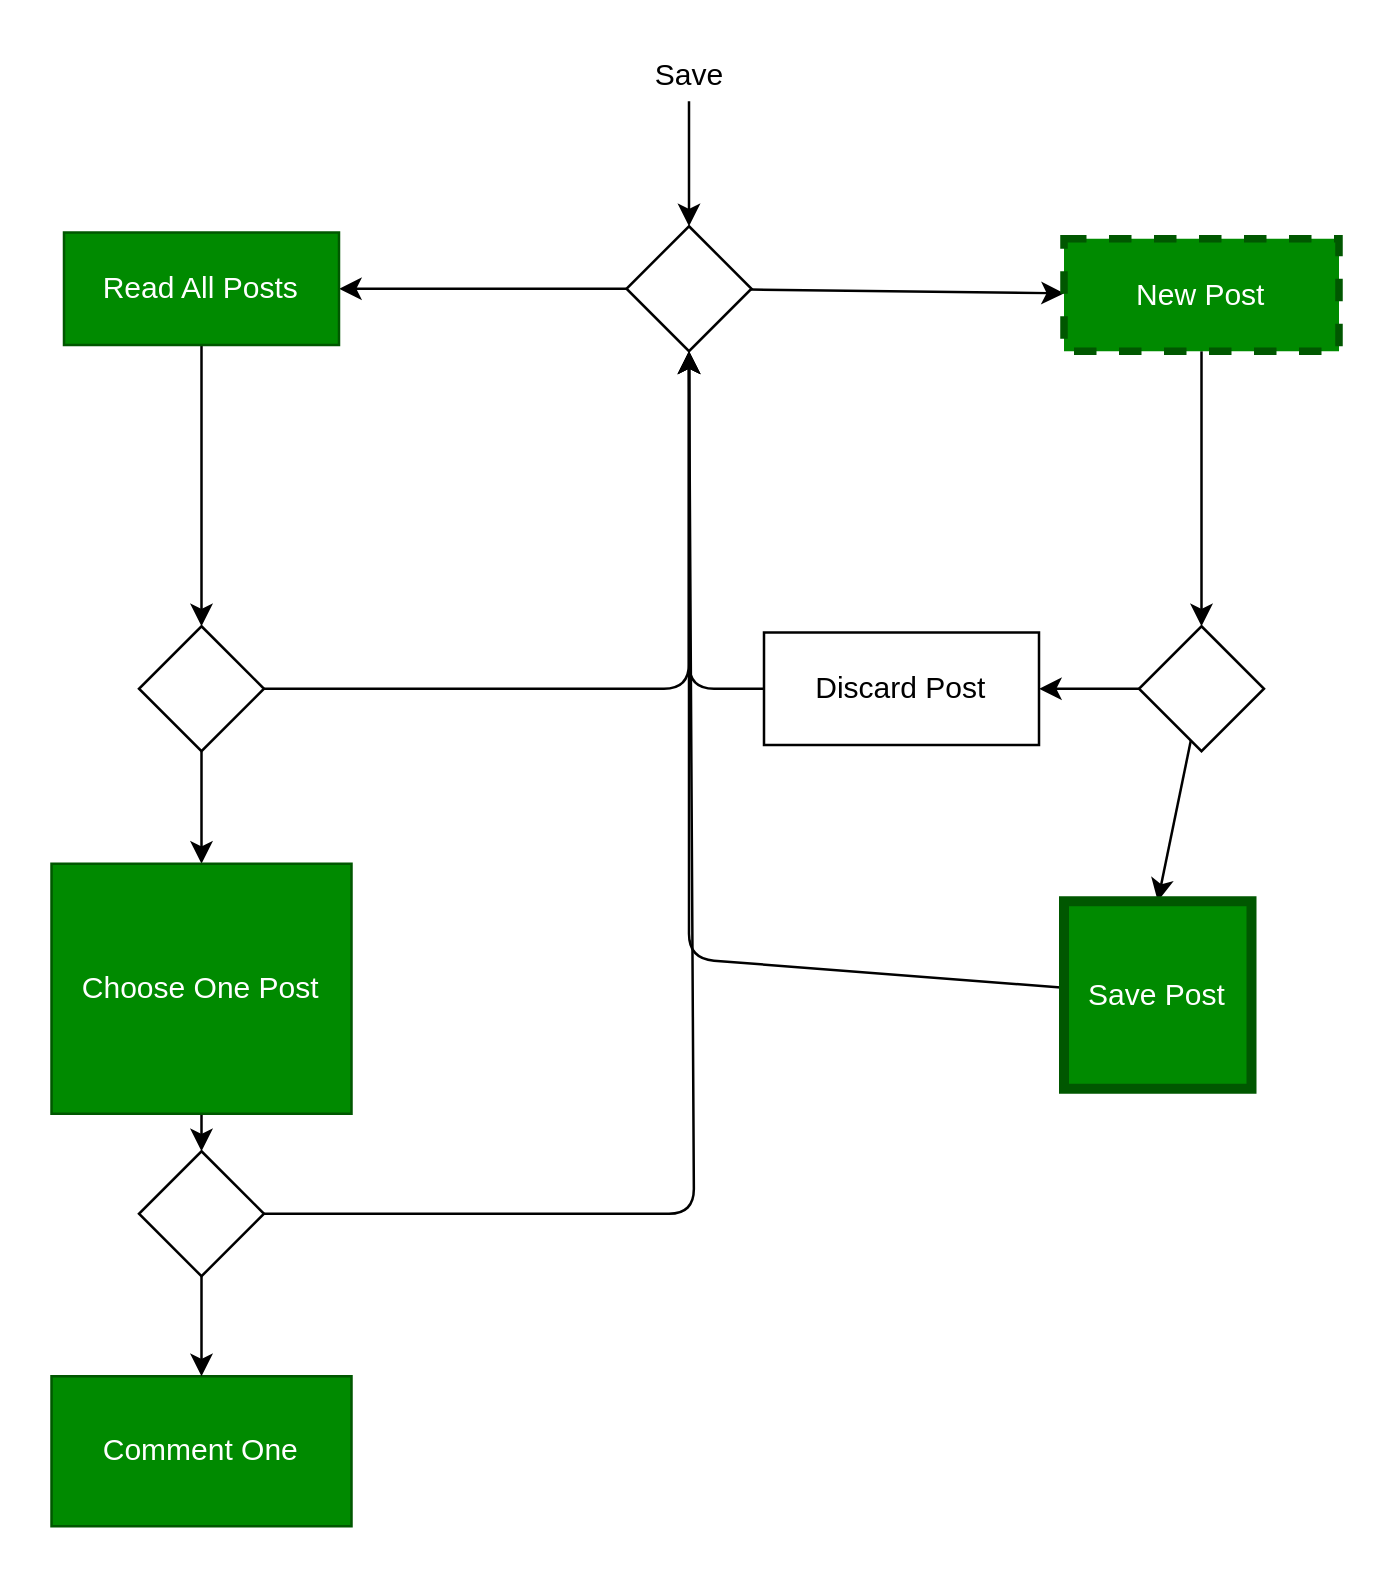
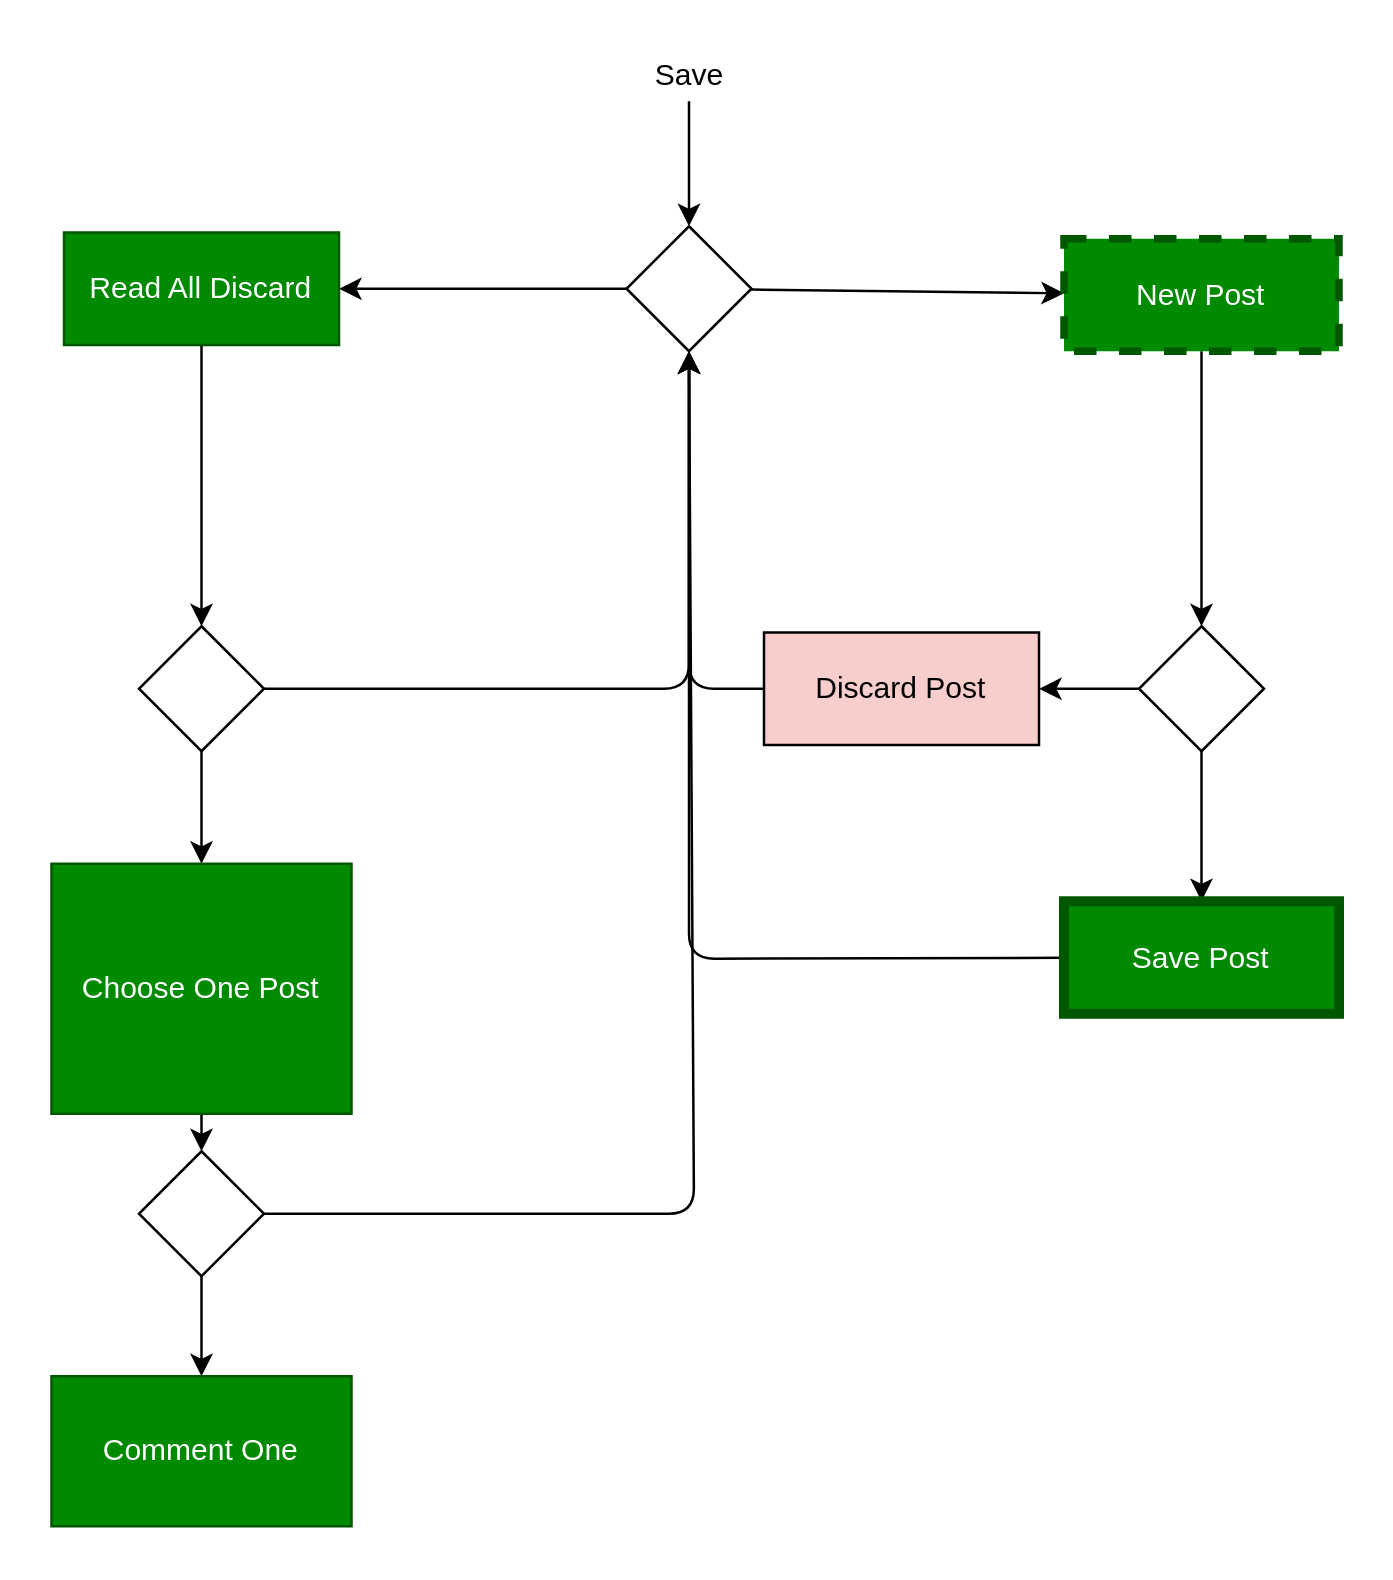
- <mxCell id="10" value="Read All Posts" style="rounded=0;whiteSpace=wrap;html=1;fillColor=#008a00;fontColor=#ffffff;strokeColor=#005700;" parent="1" vertex="1"><mxGeometry x="25" y="92.5" width="110" height="45" as="geometry" /></mxCell>
+ <mxCell id="10" value="Read All Discard" style="rounded=0;whiteSpace=wrap;html=1;fillColor=#008a00;fontColor=#ffffff;strokeColor=#005700;" parent="1" vertex="1"><mxGeometry x="25" y="92.5" width="110" height="45" as="geometry" /></mxCell>
- <mxCell id="18" value="Discard Post" style="rounded=0;whiteSpace=wrap;html=1;" parent="1" vertex="1"><mxGeometry x="305" y="252.5" width="110" height="45" as="geometry" /></mxCell>
+ <mxCell id="18" value="Discard Post" style="rounded=0;whiteSpace=wrap;html=1;fillColor=#f8cecc;" parent="1" vertex="1"><mxGeometry x="305" y="252.5" width="110" height="45" as="geometry" /></mxCell>
- <mxCell id="20" value="Save Post" style="rounded=0;whiteSpace=wrap;html=1;fillColor=#008a00;strokeColor=#005700;strokeWidth=4;fontColor=#ffffff;" parent="1" vertex="1"><mxGeometry x="425" y="360" width="75" height="75" as="geometry" /></mxCell>
+ <mxCell id="20" value="Save Post" style="rounded=0;whiteSpace=wrap;html=1;fillColor=#008a00;strokeColor=#005700;strokeWidth=4;fontColor=#ffffff;" parent="1" vertex="1"><mxGeometry x="425" y="360" width="110" height="45" as="geometry" /></mxCell>
